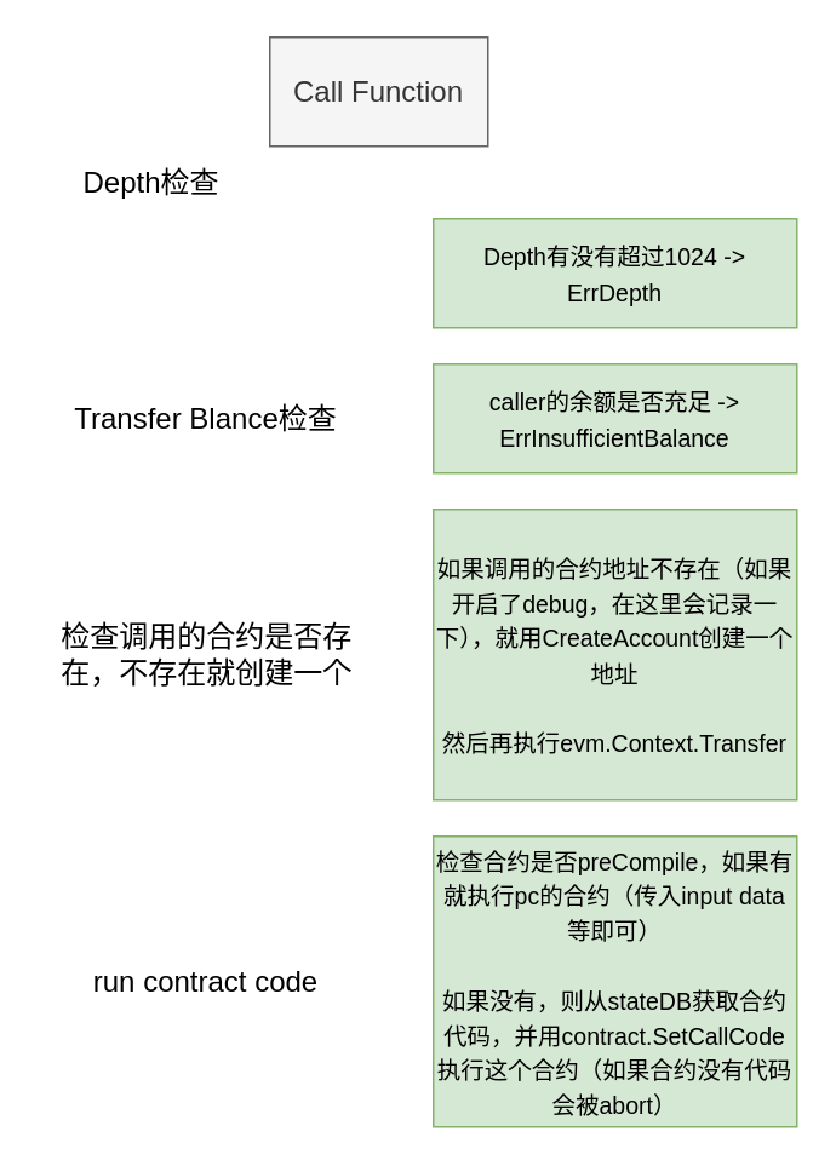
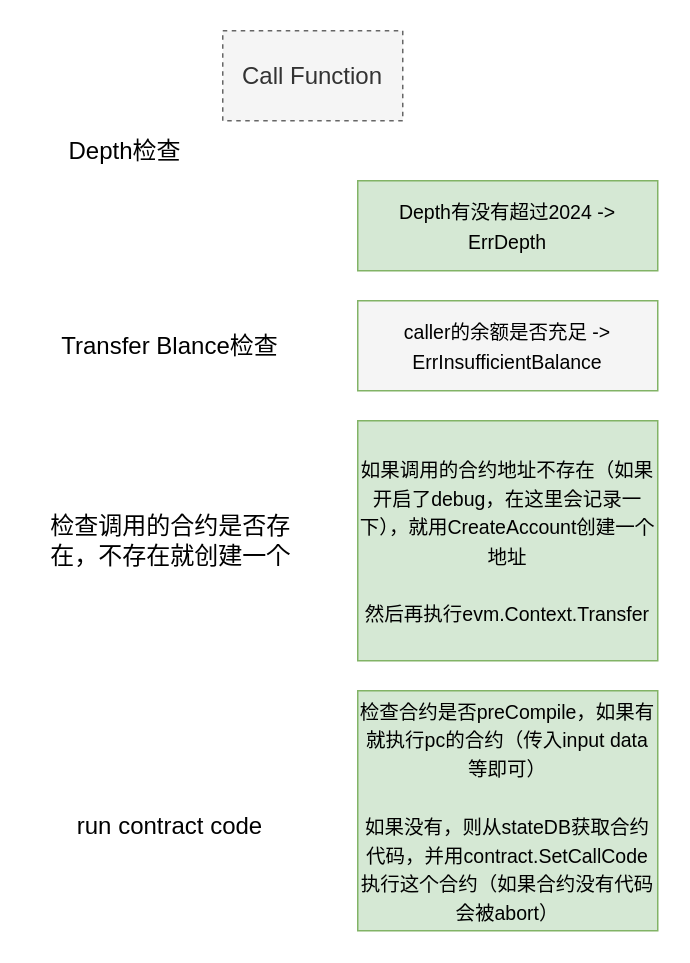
- <mxCell id="2" value="&lt;font style=&quot;font-size: 16px;&quot;&gt;Call Function&lt;/font&gt;" style="rounded=0;whiteSpace=wrap;html=1;fillColor=#f5f5f5;fontColor=#333333;strokeColor=#666666;" vertex="1" parent="1"><mxGeometry x="148" y="20" width="120" height="60" as="geometry" /></mxCell>
+ <mxCell id="2" value="&lt;font style=&quot;font-size: 16px;&quot;&gt;Call Function&lt;/font&gt;" style="rounded=0;whiteSpace=wrap;html=1;fillColor=#f5f5f5;fontColor=#333333;strokeColor=#666666;dashed=1;" vertex="1" parent="1"><mxGeometry x="148" y="20" width="120" height="60" as="geometry" /></mxCell>
- <mxCell id="3" value="&lt;font style=&quot;font-size: 13px;&quot;&gt;Depth有没有超过1024 -&amp;gt; ErrDepth&lt;/font&gt;" style="rounded=0;whiteSpace=wrap;html=1;fontSize=16;fillColor=#d5e8d4;strokeColor=#82b366;" vertex="1" parent="1"><mxGeometry x="238" y="120" width="200" height="60" as="geometry" /></mxCell>
+ <mxCell id="3" value="&lt;font style=&quot;font-size: 13px;&quot;&gt;Depth有没有超过2024 -&amp;gt; ErrDepth&lt;/font&gt;" style="rounded=0;whiteSpace=wrap;html=1;fontSize=16;fillColor=#d5e8d4;strokeColor=#82b366;" vertex="1" parent="1"><mxGeometry x="238" y="120" width="200" height="60" as="geometry" /></mxCell>
- <mxCell id="4" value="&lt;span style=&quot;font-size: 13px;&quot;&gt;caller的余额是否充足 -&amp;gt; ErrInsufficientBalance&lt;/span&gt;" style="rounded=0;whiteSpace=wrap;html=1;fontSize=16;fillColor=#d5e8d4;strokeColor=#82b366;" vertex="1" parent="1"><mxGeometry x="238" y="200" width="200" height="60" as="geometry" /></mxCell>
+ <mxCell id="4" value="&lt;span style=&quot;font-size: 13px;&quot;&gt;caller的余额是否充足 -&amp;gt; ErrInsufficientBalance&lt;/span&gt;" style="rounded=0;whiteSpace=wrap;html=1;fontSize=16;fillColor=#f5f5f5;strokeColor=#82b366;" vertex="1" parent="1"><mxGeometry x="238" y="200" width="200" height="60" as="geometry" /></mxCell>
- <mxCell id="10" value="&lt;font style=&quot;font-size: 16px;&quot;&gt;run contract code&lt;/font&gt;" style="text;html=1;strokeColor=none;fillColor=none;align=center;verticalAlign=middle;whiteSpace=wrap;rounded=0;fontSize=13;" vertex="1" parent="1"><mxGeometry x="38" y="527.5" width="150" height="25" as="geometry" /></mxCell>
+ <mxCell id="10" value="&lt;font style=&quot;font-size: 16px;&quot;&gt;run contract code&lt;/font&gt;" style="text;html=1;strokeColor=none;fillColor=none;align=center;verticalAlign=middle;whiteSpace=wrap;rounded=0;fontSize=13;" vertex="1" parent="1"><mxGeometry x="38" y="537.5" width="150" height="25" as="geometry" /></mxCell>
